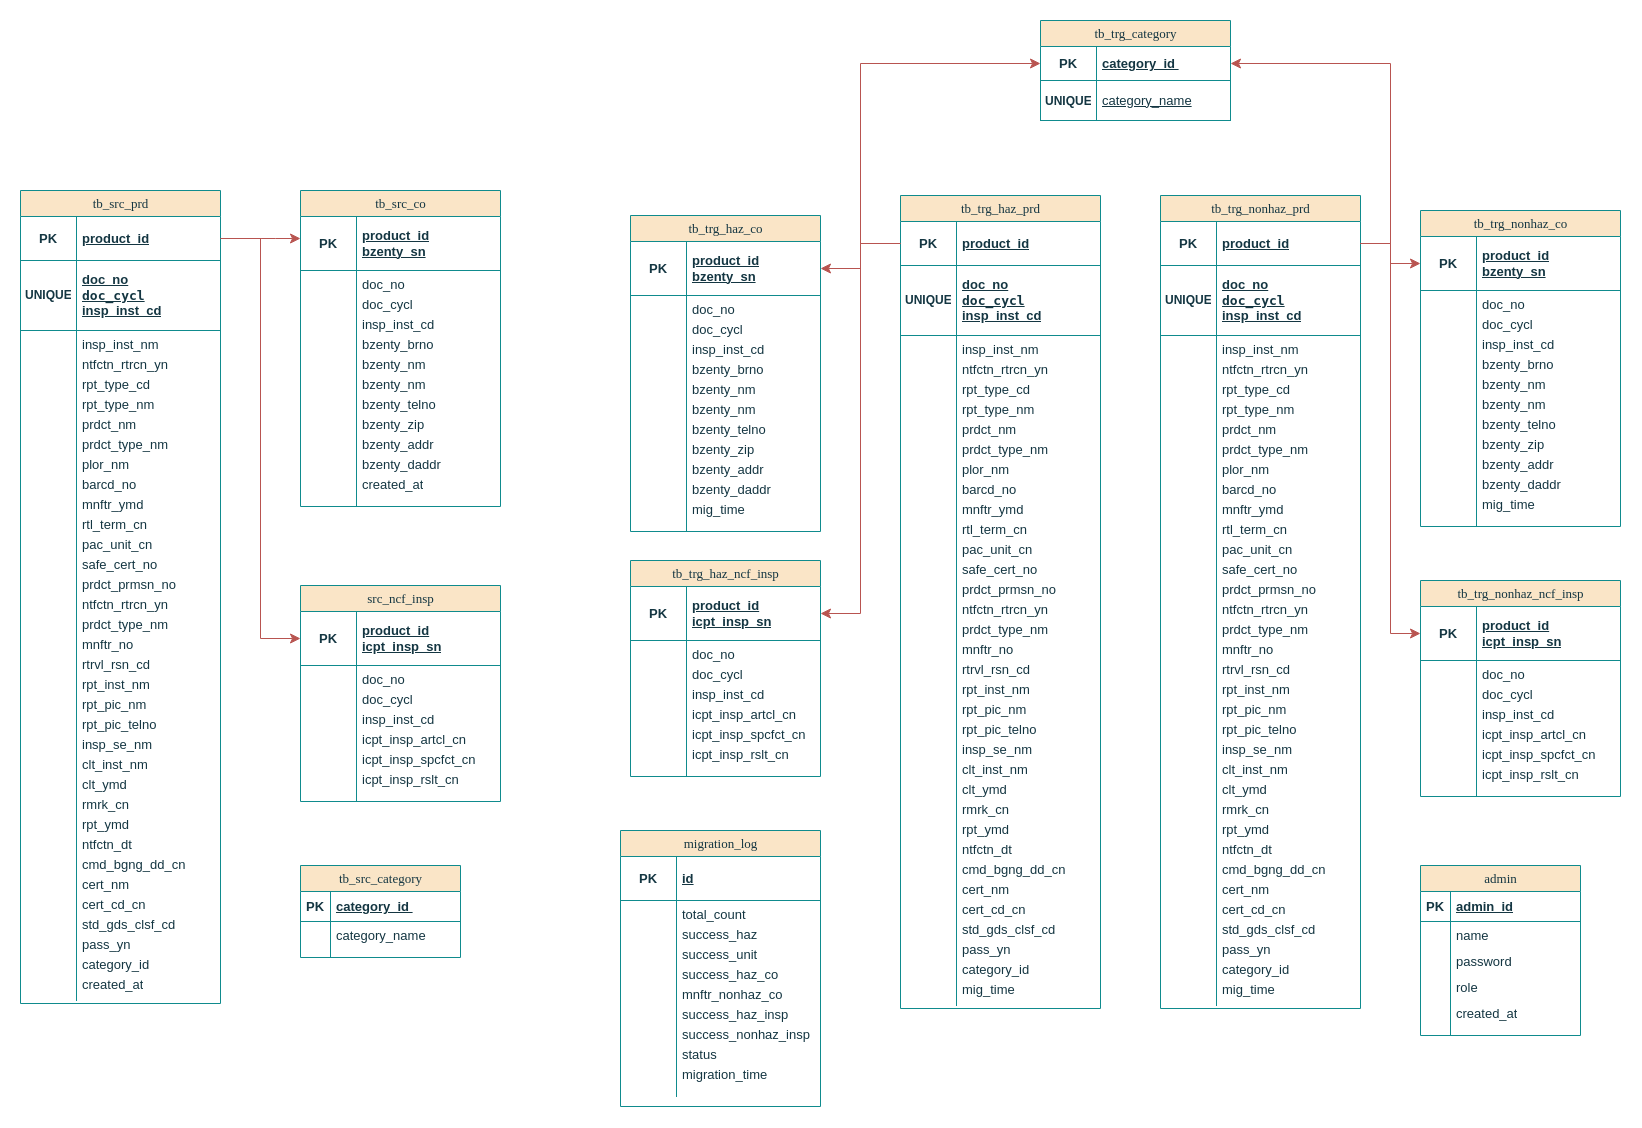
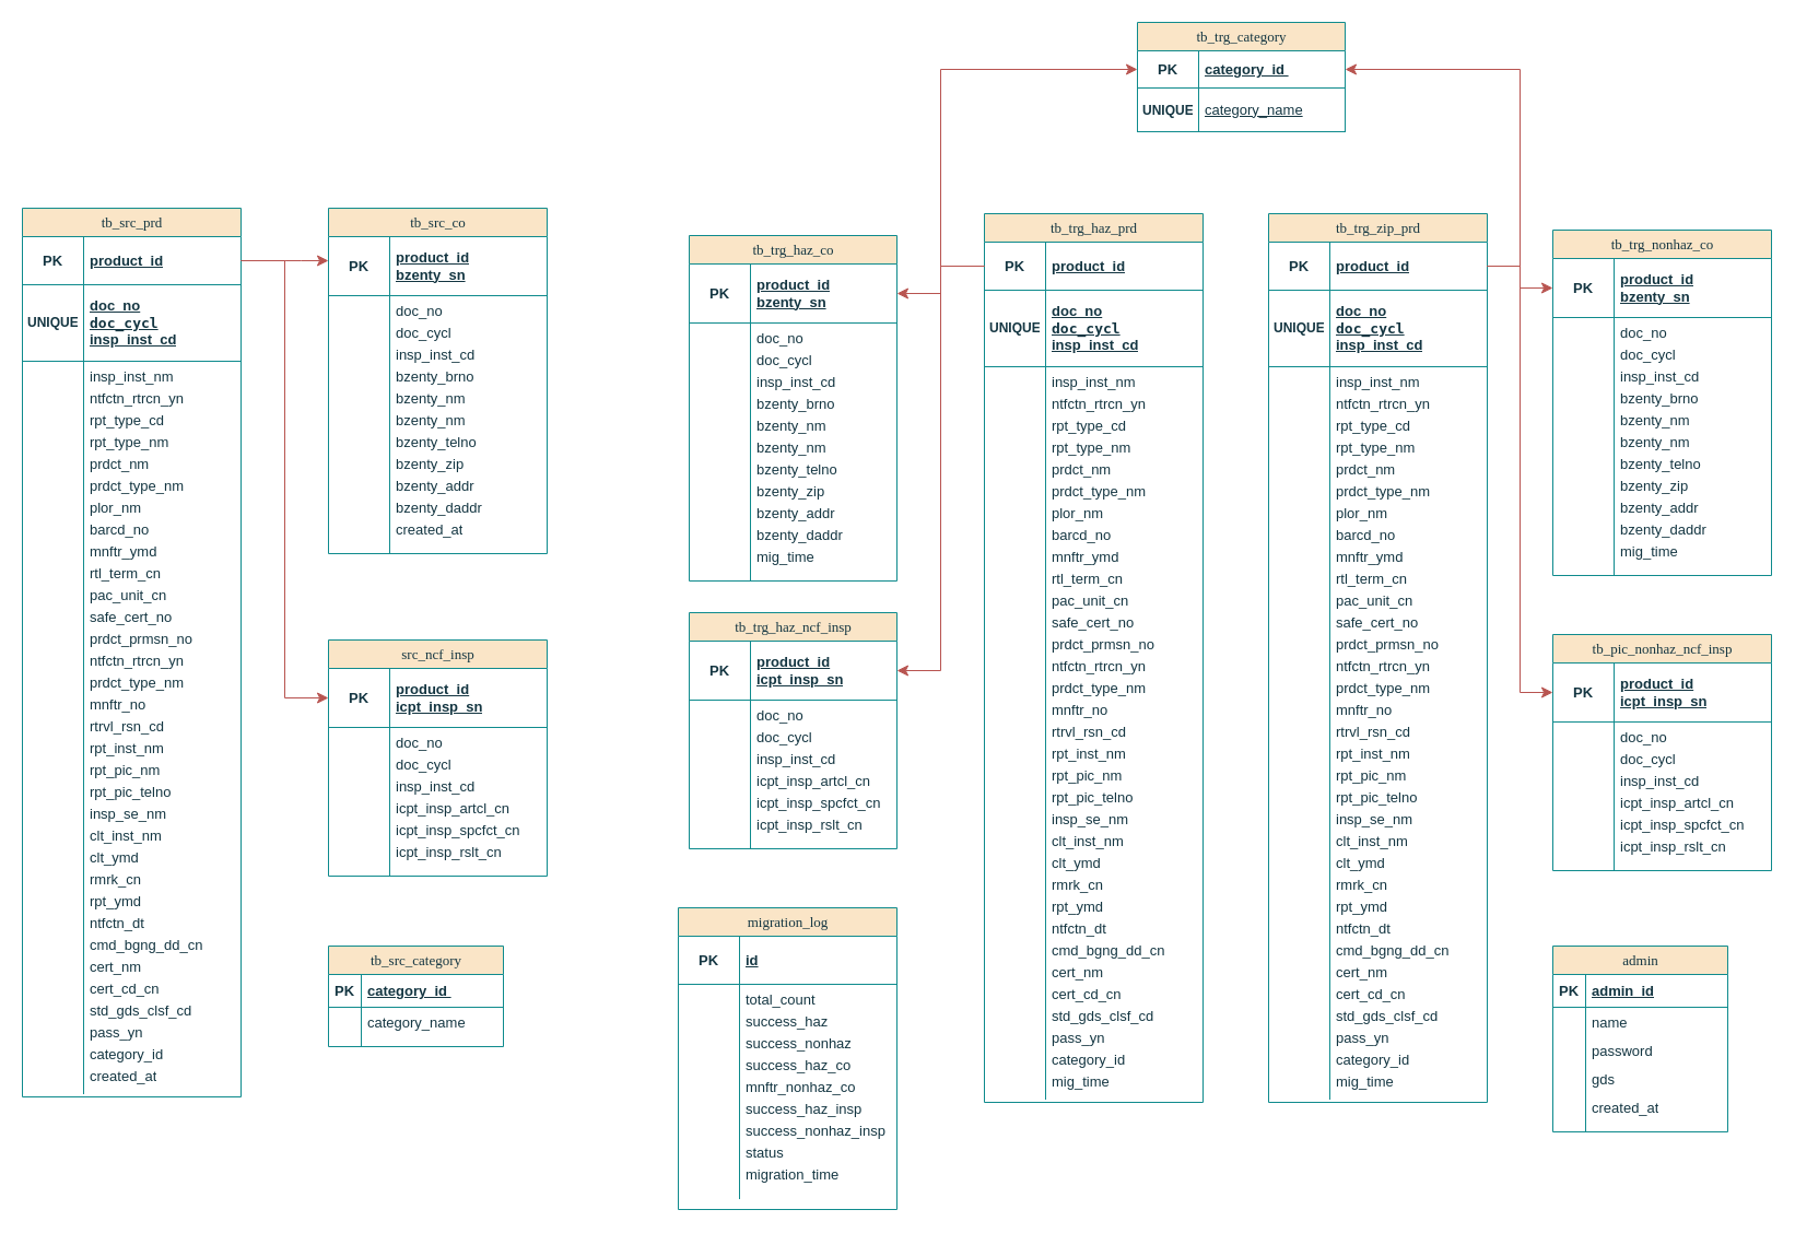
- <mxCell id="207" value="tb_trg_nonhaz_prd" style="swimlane;html=1;fontStyle=0;childLayout=stackLayout;horizontal=1;startSize=26;fillColor=#FAE5C7;horizontalStack=0;resizeParent=1;resizeLast=0;collapsible=1;marginBottom=0;swimlaneFillColor=#ffffff;align=center;rounded=0;shadow=0;comic=0;labelBackgroundColor=none;strokeWidth=1;fontFamily=Verdana;fontSize=13;strokeColor=#0F8B8D;fontColor=#143642;" vertex="1" parent="1"><mxGeometry x="1160" y="195" width="200" height="813" as="geometry"><mxRectangle x="290" y="140" width="120" height="30" as="alternateBounds" /></mxGeometry></mxCell>
+ <mxCell id="207" value="tb_trg_zip_prd" style="swimlane;html=1;fontStyle=0;childLayout=stackLayout;horizontal=1;startSize=26;fillColor=#FAE5C7;horizontalStack=0;resizeParent=1;resizeLast=0;collapsible=1;marginBottom=0;swimlaneFillColor=#ffffff;align=center;rounded=0;shadow=0;comic=0;labelBackgroundColor=none;strokeWidth=1;fontFamily=Verdana;fontSize=13;strokeColor=#0F8B8D;fontColor=#143642;" vertex="1" parent="1"><mxGeometry x="1160" y="195" width="200" height="813" as="geometry"><mxRectangle x="290" y="140" width="120" height="30" as="alternateBounds" /></mxGeometry></mxCell>
- <mxCell id="343" value="tb_trg_nonhaz_ncf_insp" style="swimlane;html=1;fontStyle=0;childLayout=stackLayout;horizontal=1;startSize=26;fillColor=#FAE5C7;horizontalStack=0;resizeParent=1;resizeLast=0;collapsible=1;marginBottom=0;swimlaneFillColor=#ffffff;align=center;rounded=0;shadow=0;comic=0;labelBackgroundColor=none;strokeWidth=1;fontFamily=Verdana;fontSize=13;strokeColor=#0F8B8D;fontColor=#143642;" vertex="1" parent="1"><mxGeometry x="1420" y="580" width="200" height="216" as="geometry" /></mxCell>
+ <mxCell id="343" value="tb_pic_nonhaz_ncf_insp" style="swimlane;html=1;fontStyle=0;childLayout=stackLayout;horizontal=1;startSize=26;fillColor=#FAE5C7;horizontalStack=0;resizeParent=1;resizeLast=0;collapsible=1;marginBottom=0;swimlaneFillColor=#ffffff;align=center;rounded=0;shadow=0;comic=0;labelBackgroundColor=none;strokeWidth=1;fontFamily=Verdana;fontSize=13;strokeColor=#0F8B8D;fontColor=#143642;" vertex="1" parent="1"><mxGeometry x="1420" y="580" width="200" height="216" as="geometry" /></mxCell>
- <mxCell id="376" value="success_unit" style="shape=partialRectangle;top=0;left=0;right=0;bottom=0;html=1;align=left;verticalAlign=top;fillColor=none;spacingLeft=60;spacingRight=4;whiteSpace=wrap;overflow=hidden;rotatable=0;points=[[0,0.5],[1,0.5]];portConstraint=eastwest;dropTarget=0;fontSize=13;labelBackgroundColor=none;strokeColor=#0F8B8D;fontColor=#143642;" vertex="1" parent="369"><mxGeometry y="110" width="200" height="20" as="geometry" /></mxCell>
+ <mxCell id="376" value="success_nonhaz" style="shape=partialRectangle;top=0;left=0;right=0;bottom=0;html=1;align=left;verticalAlign=top;fillColor=none;spacingLeft=60;spacingRight=4;whiteSpace=wrap;overflow=hidden;rotatable=0;points=[[0,0.5],[1,0.5]];portConstraint=eastwest;dropTarget=0;fontSize=13;labelBackgroundColor=none;strokeColor=#0F8B8D;fontColor=#143642;" vertex="1" parent="369"><mxGeometry y="110" width="200" height="20" as="geometry" /></mxCell>
- <mxCell id="9" value="&lt;code&gt;&lt;font face=&quot;Helvetica&quot;&gt;role&lt;/font&gt;&lt;/code&gt;" style="shape=partialRectangle;top=0;left=0;right=0;bottom=0;html=1;align=left;verticalAlign=top;fillColor=none;spacingLeft=34;spacingRight=4;whiteSpace=wrap;overflow=hidden;rotatable=0;points=[[0,0.5],[1,0.5]];portConstraint=eastwest;dropTarget=0;fontSize=13;labelBackgroundColor=none;strokeColor=#0F8B8D;fontColor=#143642;" vertex="1" parent="2"><mxGeometry y="108" width="160" height="26" as="geometry" /></mxCell>
+ <mxCell id="9" value="&lt;code&gt;&lt;font face=&quot;Helvetica&quot;&gt;gds&lt;/font&gt;&lt;/code&gt;" style="shape=partialRectangle;top=0;left=0;right=0;bottom=0;html=1;align=left;verticalAlign=top;fillColor=none;spacingLeft=34;spacingRight=4;whiteSpace=wrap;overflow=hidden;rotatable=0;points=[[0,0.5],[1,0.5]];portConstraint=eastwest;dropTarget=0;fontSize=13;labelBackgroundColor=none;strokeColor=#0F8B8D;fontColor=#143642;" vertex="1" parent="2"><mxGeometry y="108" width="160" height="26" as="geometry" /></mxCell>
